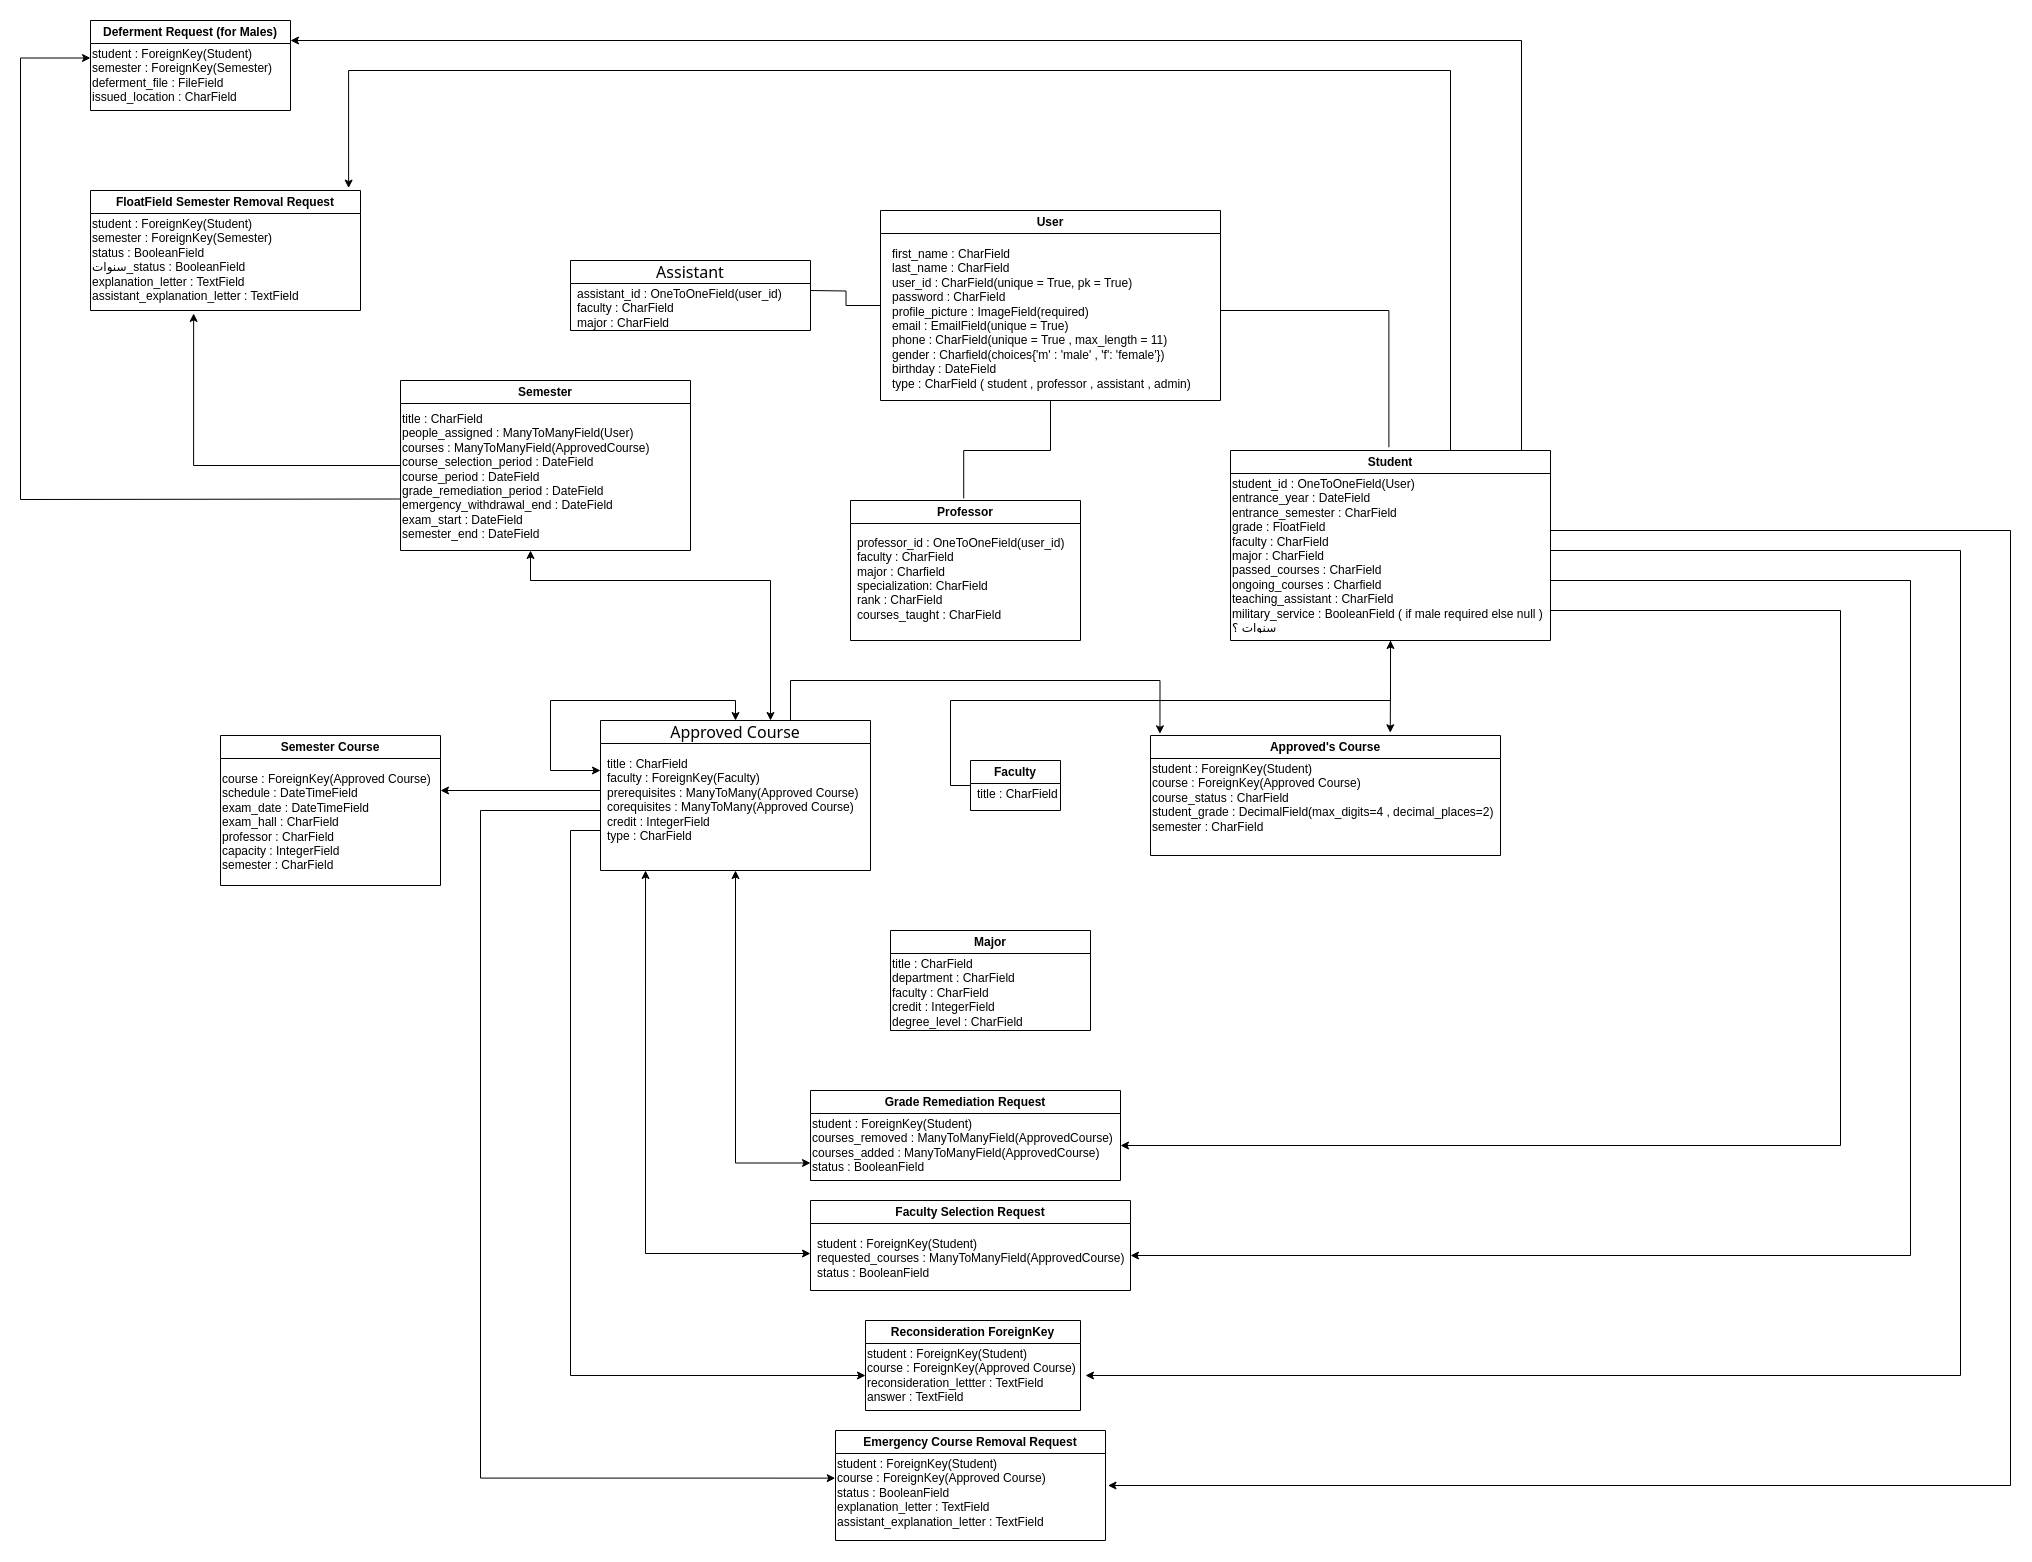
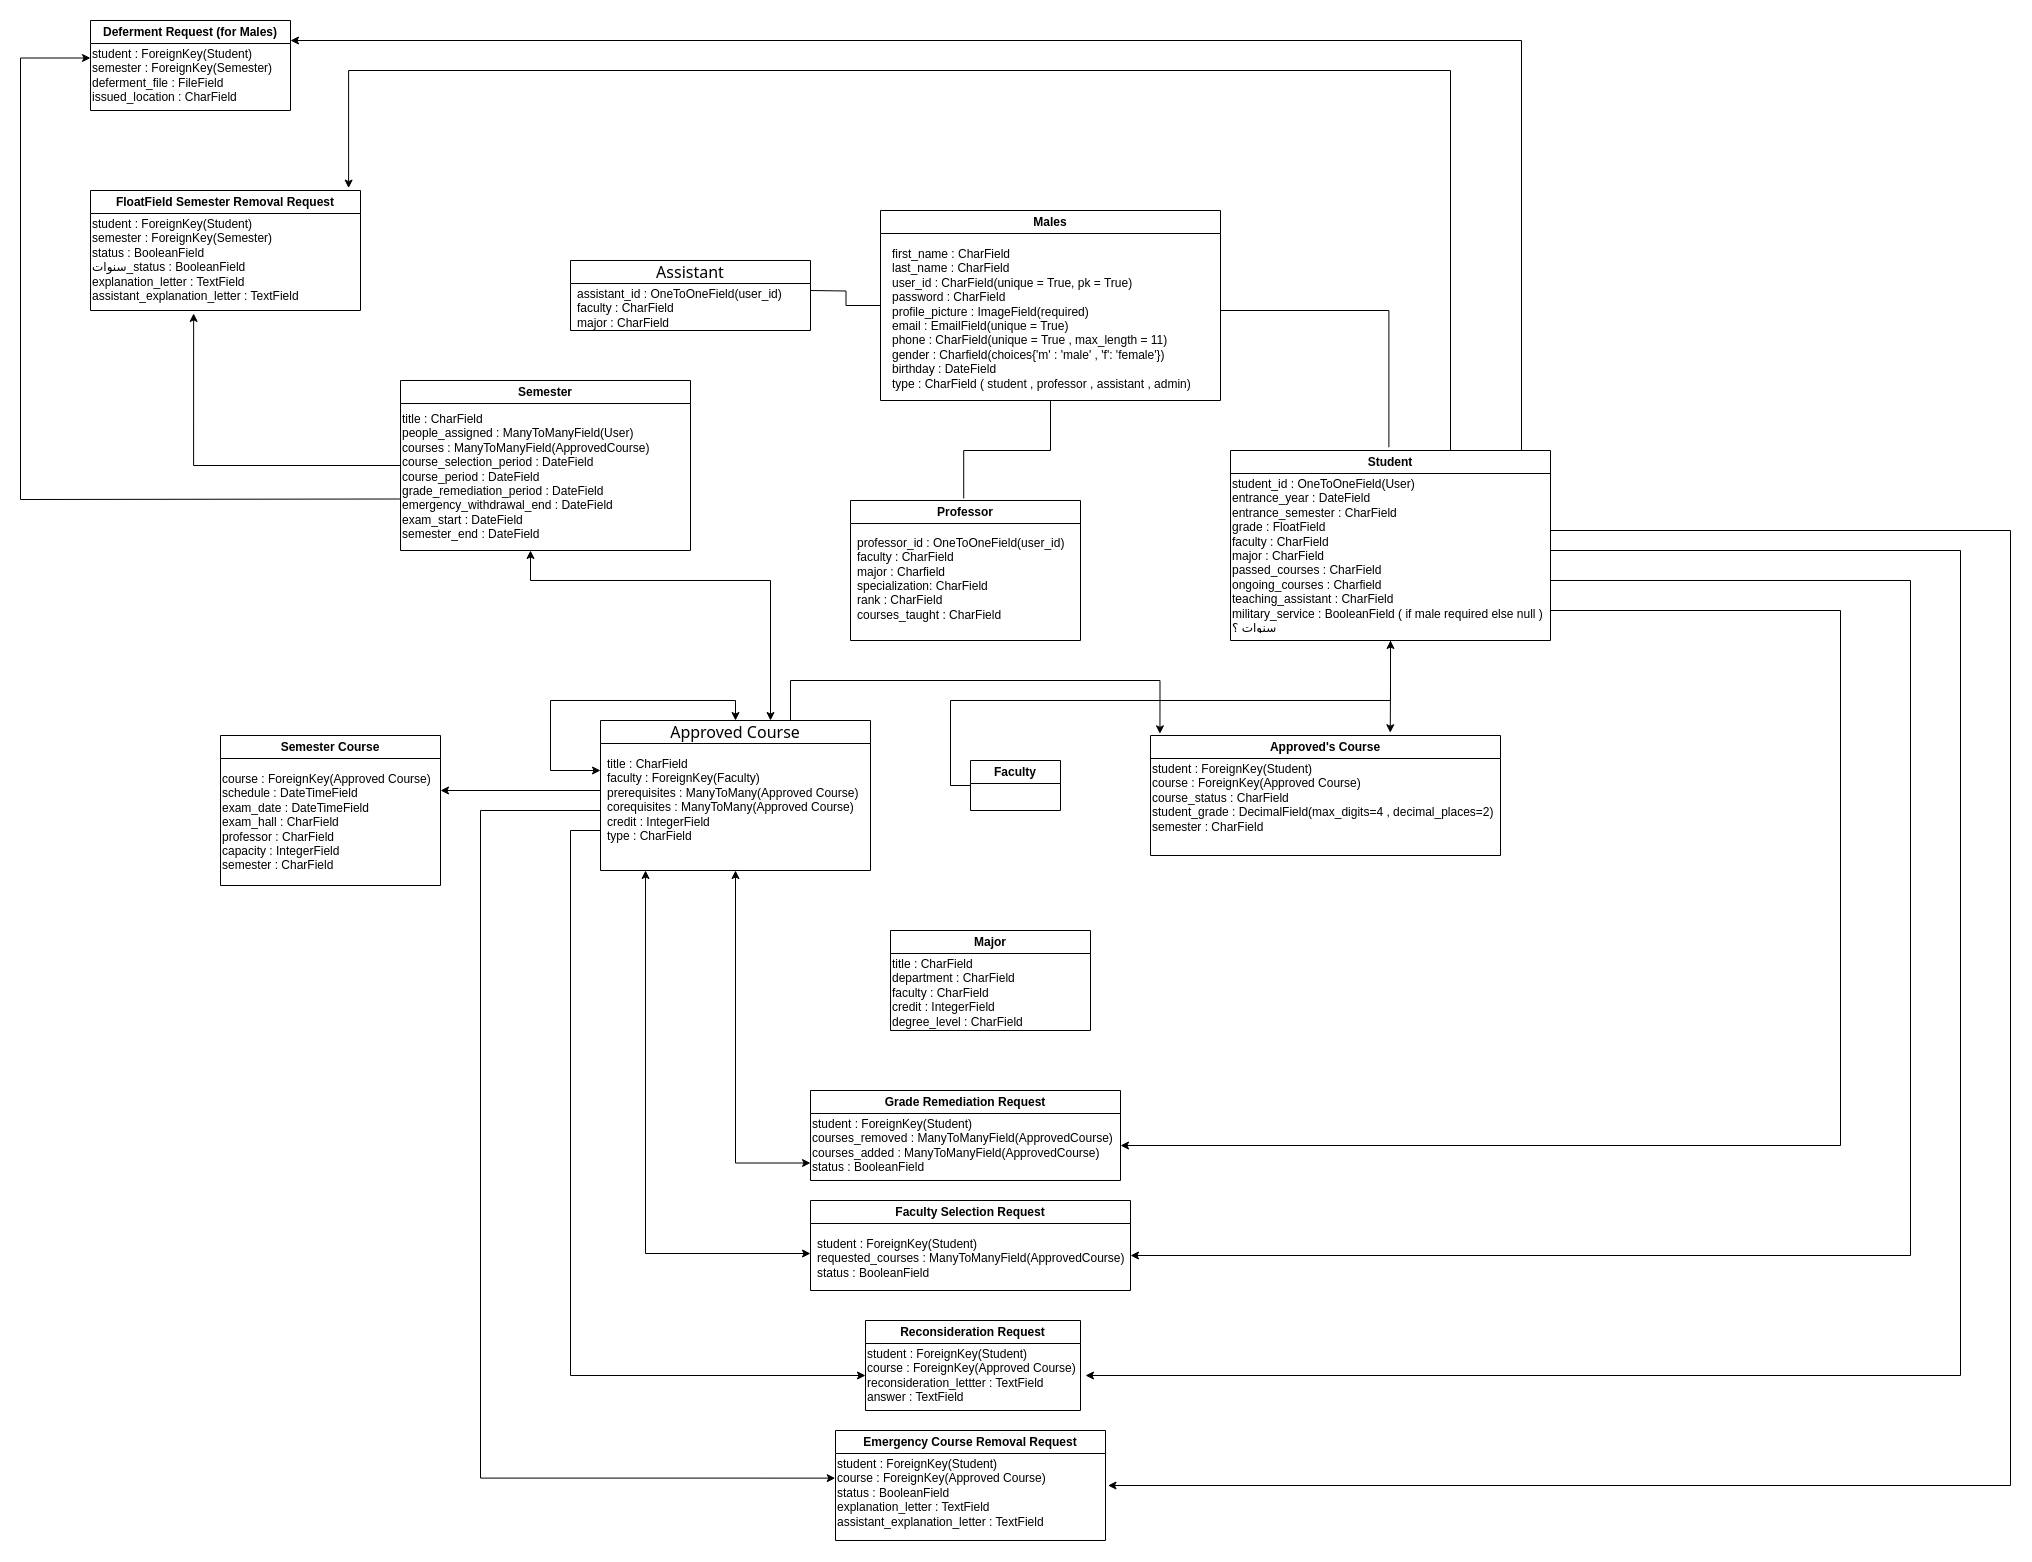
- <mxCell id="4" value="User" style="swimlane;whiteSpace=wrap;html=1;" parent="1" vertex="1"><mxGeometry x="880" y="210" width="340" height="190" as="geometry" /></mxCell>
+ <mxCell id="4" value="Males" style="swimlane;whiteSpace=wrap;html=1;" parent="1" vertex="1"><mxGeometry x="880" y="210" width="340" height="190" as="geometry" /></mxCell>
- <mxCell id="25" value="title : CharField" style="text;html=1;whiteSpace=wrap;overflow=hidden;rounded=0;" vertex="1" parent="24"><mxGeometry x="5" y="20" width="85" height="30" as="geometry" /></mxCell>
- <mxCell id="32" value="Reconsideration ForeignKey" style="swimlane;whiteSpace=wrap;html=1;" vertex="1" parent="1"><mxGeometry x="865" y="1320" width="215" height="90" as="geometry" /></mxCell>
+ <mxCell id="32" value="Reconsideration Request" style="swimlane;whiteSpace=wrap;html=1;" vertex="1" parent="1"><mxGeometry x="865" y="1320" width="215" height="90" as="geometry" /></mxCell>
